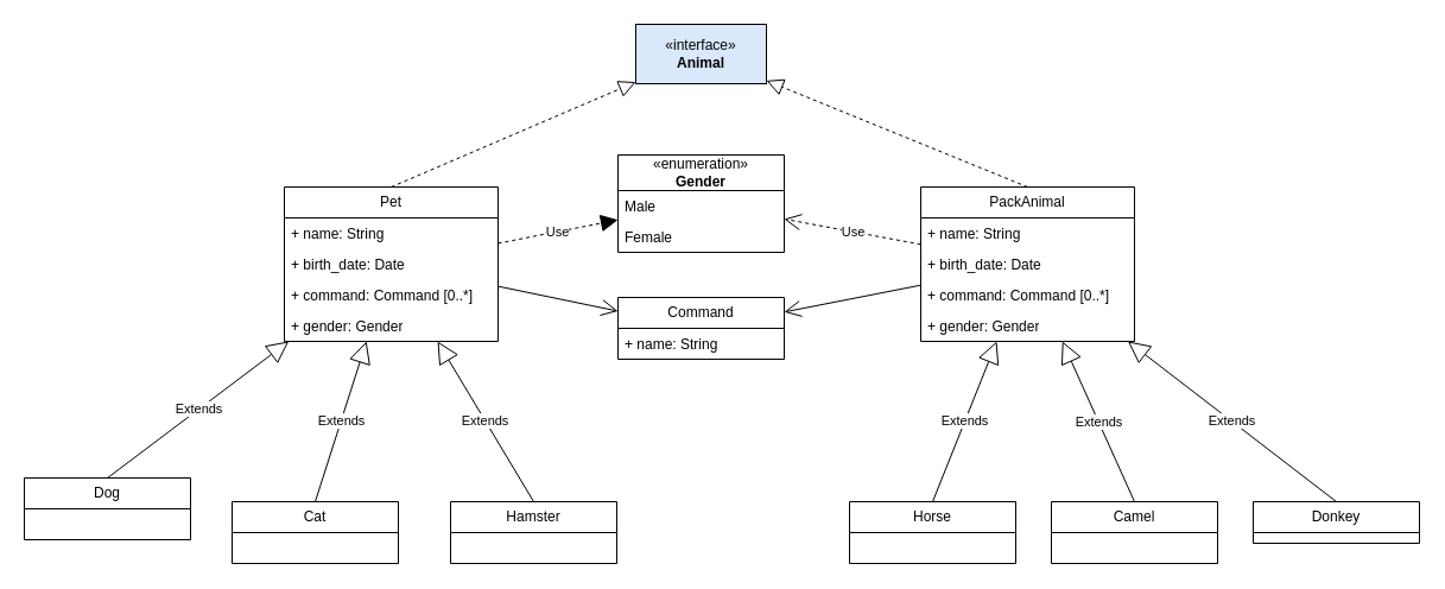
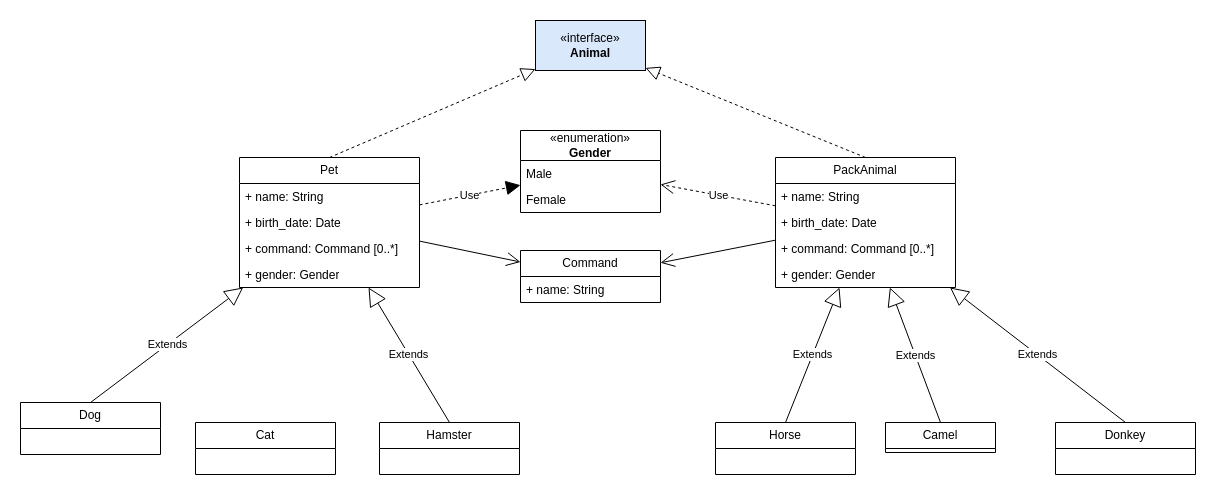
- <mxCell id="22" value="Extends" style="endArrow=block;endSize=16;endFill=0;html=1;rounded=0;exitX=0.5;exitY=0;exitDx=0;exitDy=0;" parent="1" source="16" target="3" edge="1"><mxGeometry width="160" relative="1" as="geometry"><mxPoint x="345" y="370" as="sourcePoint" /><mxPoint x="505" y="370" as="targetPoint" /></mxGeometry></mxCell>
- <mxCell id="20" value="Donkey" style="swimlane;fontStyle=0;childLayout=stackLayout;horizontal=1;startSize=26;fillColor=none;horizontalStack=0;resizeParent=1;resizeParentMax=0;resizeLast=0;collapsible=1;marginBottom=0;whiteSpace=wrap;html=1;" parent="1" vertex="1"><mxGeometry x="1055" y="422" width="140" height="35" as="geometry" /></mxCell>
+ <mxCell id="20" value="Donkey" style="swimlane;fontStyle=0;childLayout=stackLayout;horizontal=1;startSize=26;fillColor=none;horizontalStack=0;resizeParent=1;resizeParentMax=0;resizeLast=0;collapsible=1;marginBottom=0;whiteSpace=wrap;html=1;" parent="1" vertex="1"><mxGeometry x="1055" y="422" width="140" height="52" as="geometry" /></mxCell>
- <mxCell id="19" value="Camel" style="swimlane;fontStyle=0;childLayout=stackLayout;horizontal=1;startSize=26;fillColor=none;horizontalStack=0;resizeParent=1;resizeParentMax=0;resizeLast=0;collapsible=1;marginBottom=0;whiteSpace=wrap;html=1;" parent="1" vertex="1"><mxGeometry x="885" y="422" width="140" height="52" as="geometry" /></mxCell>
+ <mxCell id="19" value="Camel" style="swimlane;fontStyle=0;childLayout=stackLayout;horizontal=1;startSize=26;fillColor=none;horizontalStack=0;resizeParent=1;resizeParentMax=0;resizeLast=0;collapsible=1;marginBottom=0;whiteSpace=wrap;html=1;" parent="1" vertex="1"><mxGeometry x="885" y="422" width="110" height="30" as="geometry" /></mxCell>
